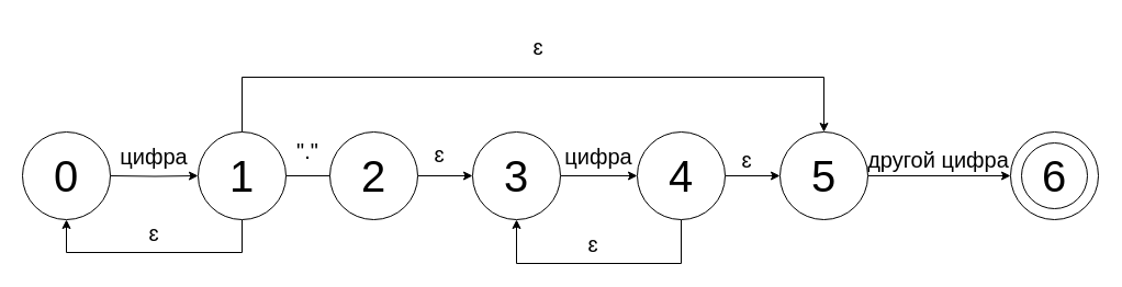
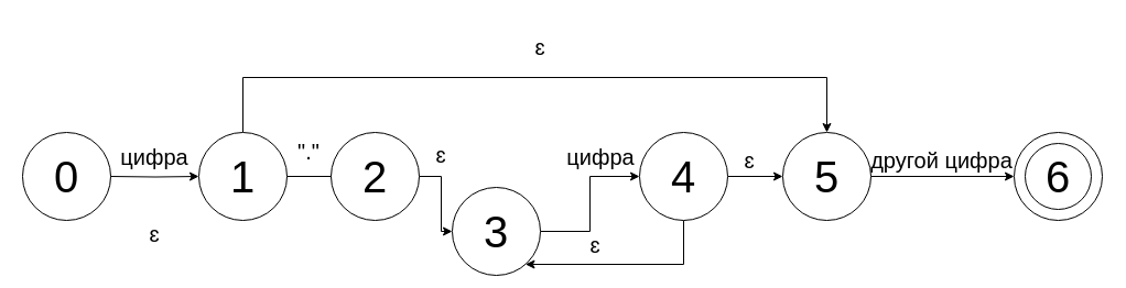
- <mxCell id="13" value="&lt;font style=&quot;font-size: 40px;&quot;&gt;3&lt;/font&gt;" style="ellipse;whiteSpace=wrap;html=1;aspect=fixed;" parent="1" vertex="1"><mxGeometry x="430" y="120" width="80" height="80" as="geometry" /></mxCell>
+ <mxCell id="13" value="&lt;font style=&quot;font-size: 40px;&quot;&gt;3&lt;/font&gt;" style="ellipse;whiteSpace=wrap;html=1;aspect=fixed;" parent="1" vertex="1"><mxGeometry x="410" y="170" width="80" height="80" as="geometry" /></mxCell>
- <mxCell id="4" style="edgeStyle=orthogonalEdgeStyle;rounded=0;orthogonalLoop=1;jettySize=auto;html=1;entryX=0.5;entryY=1;entryDx=0;entryDy=0;fontSize=40;" parent="1" source="5" target="2" edge="1"><mxGeometry relative="1" as="geometry"><Array as="points"><mxPoint x="220" y="230" /><mxPoint y="230" x="60" /></Array></mxGeometry></mxCell>
